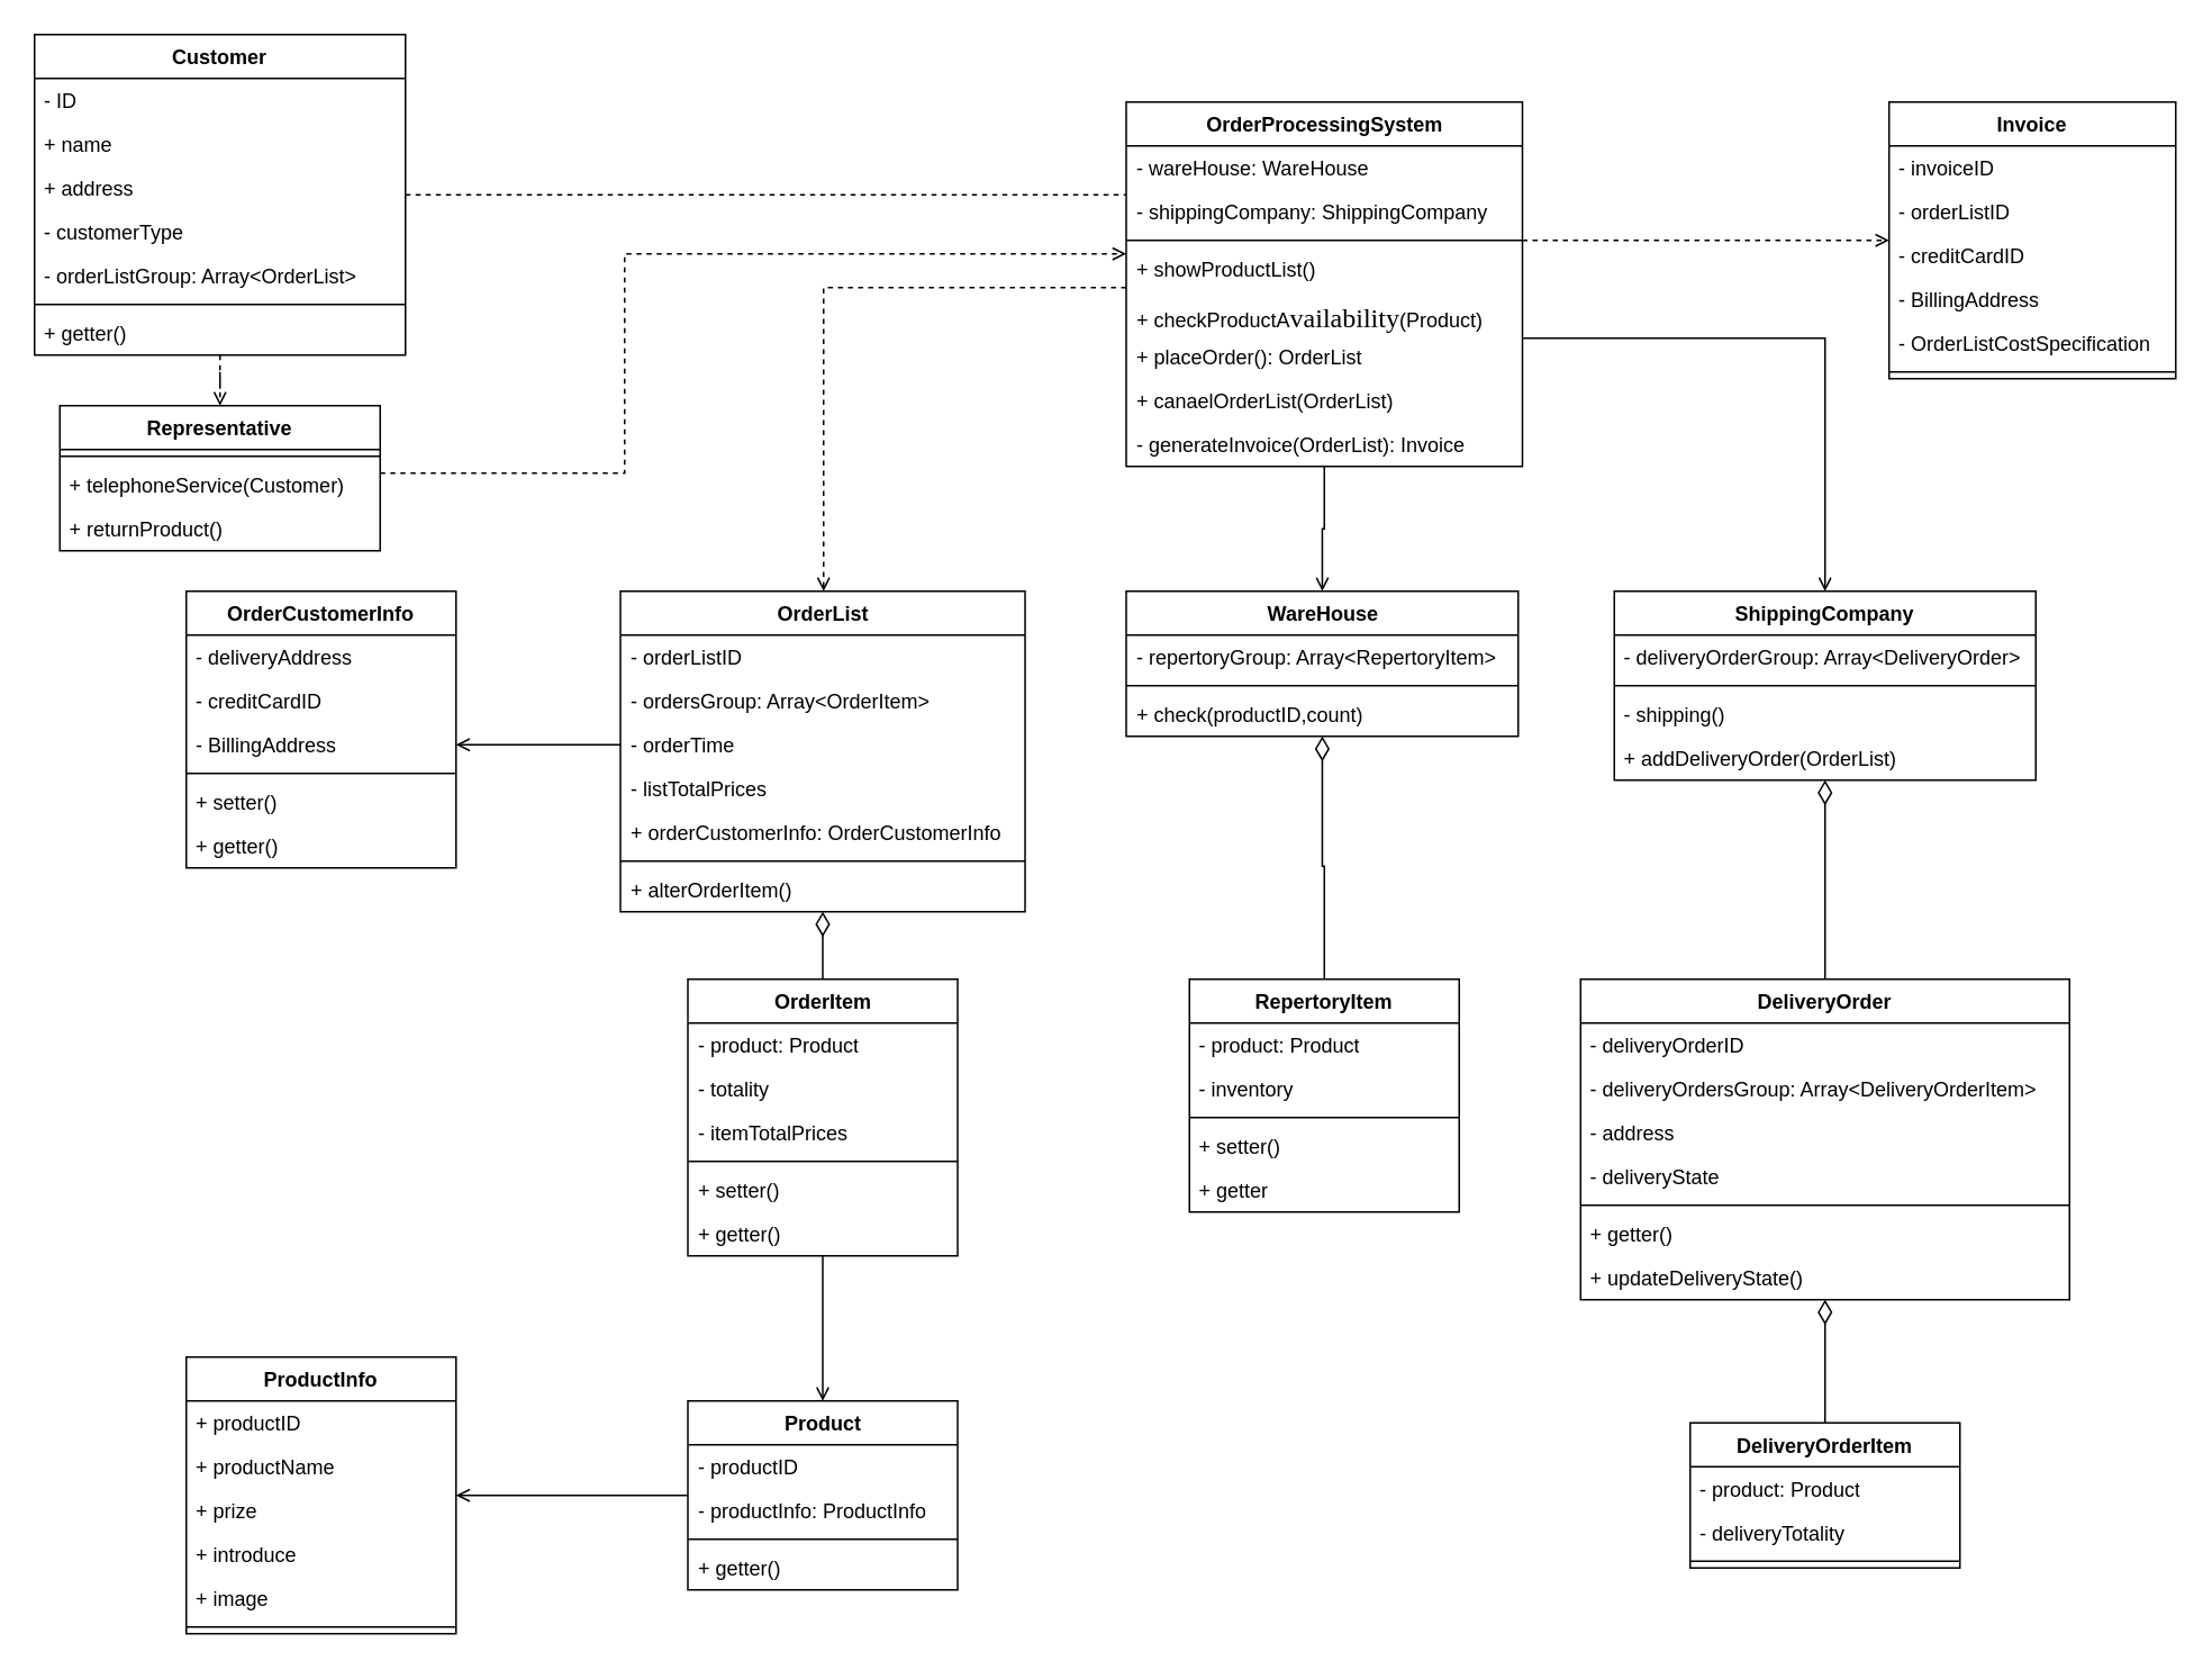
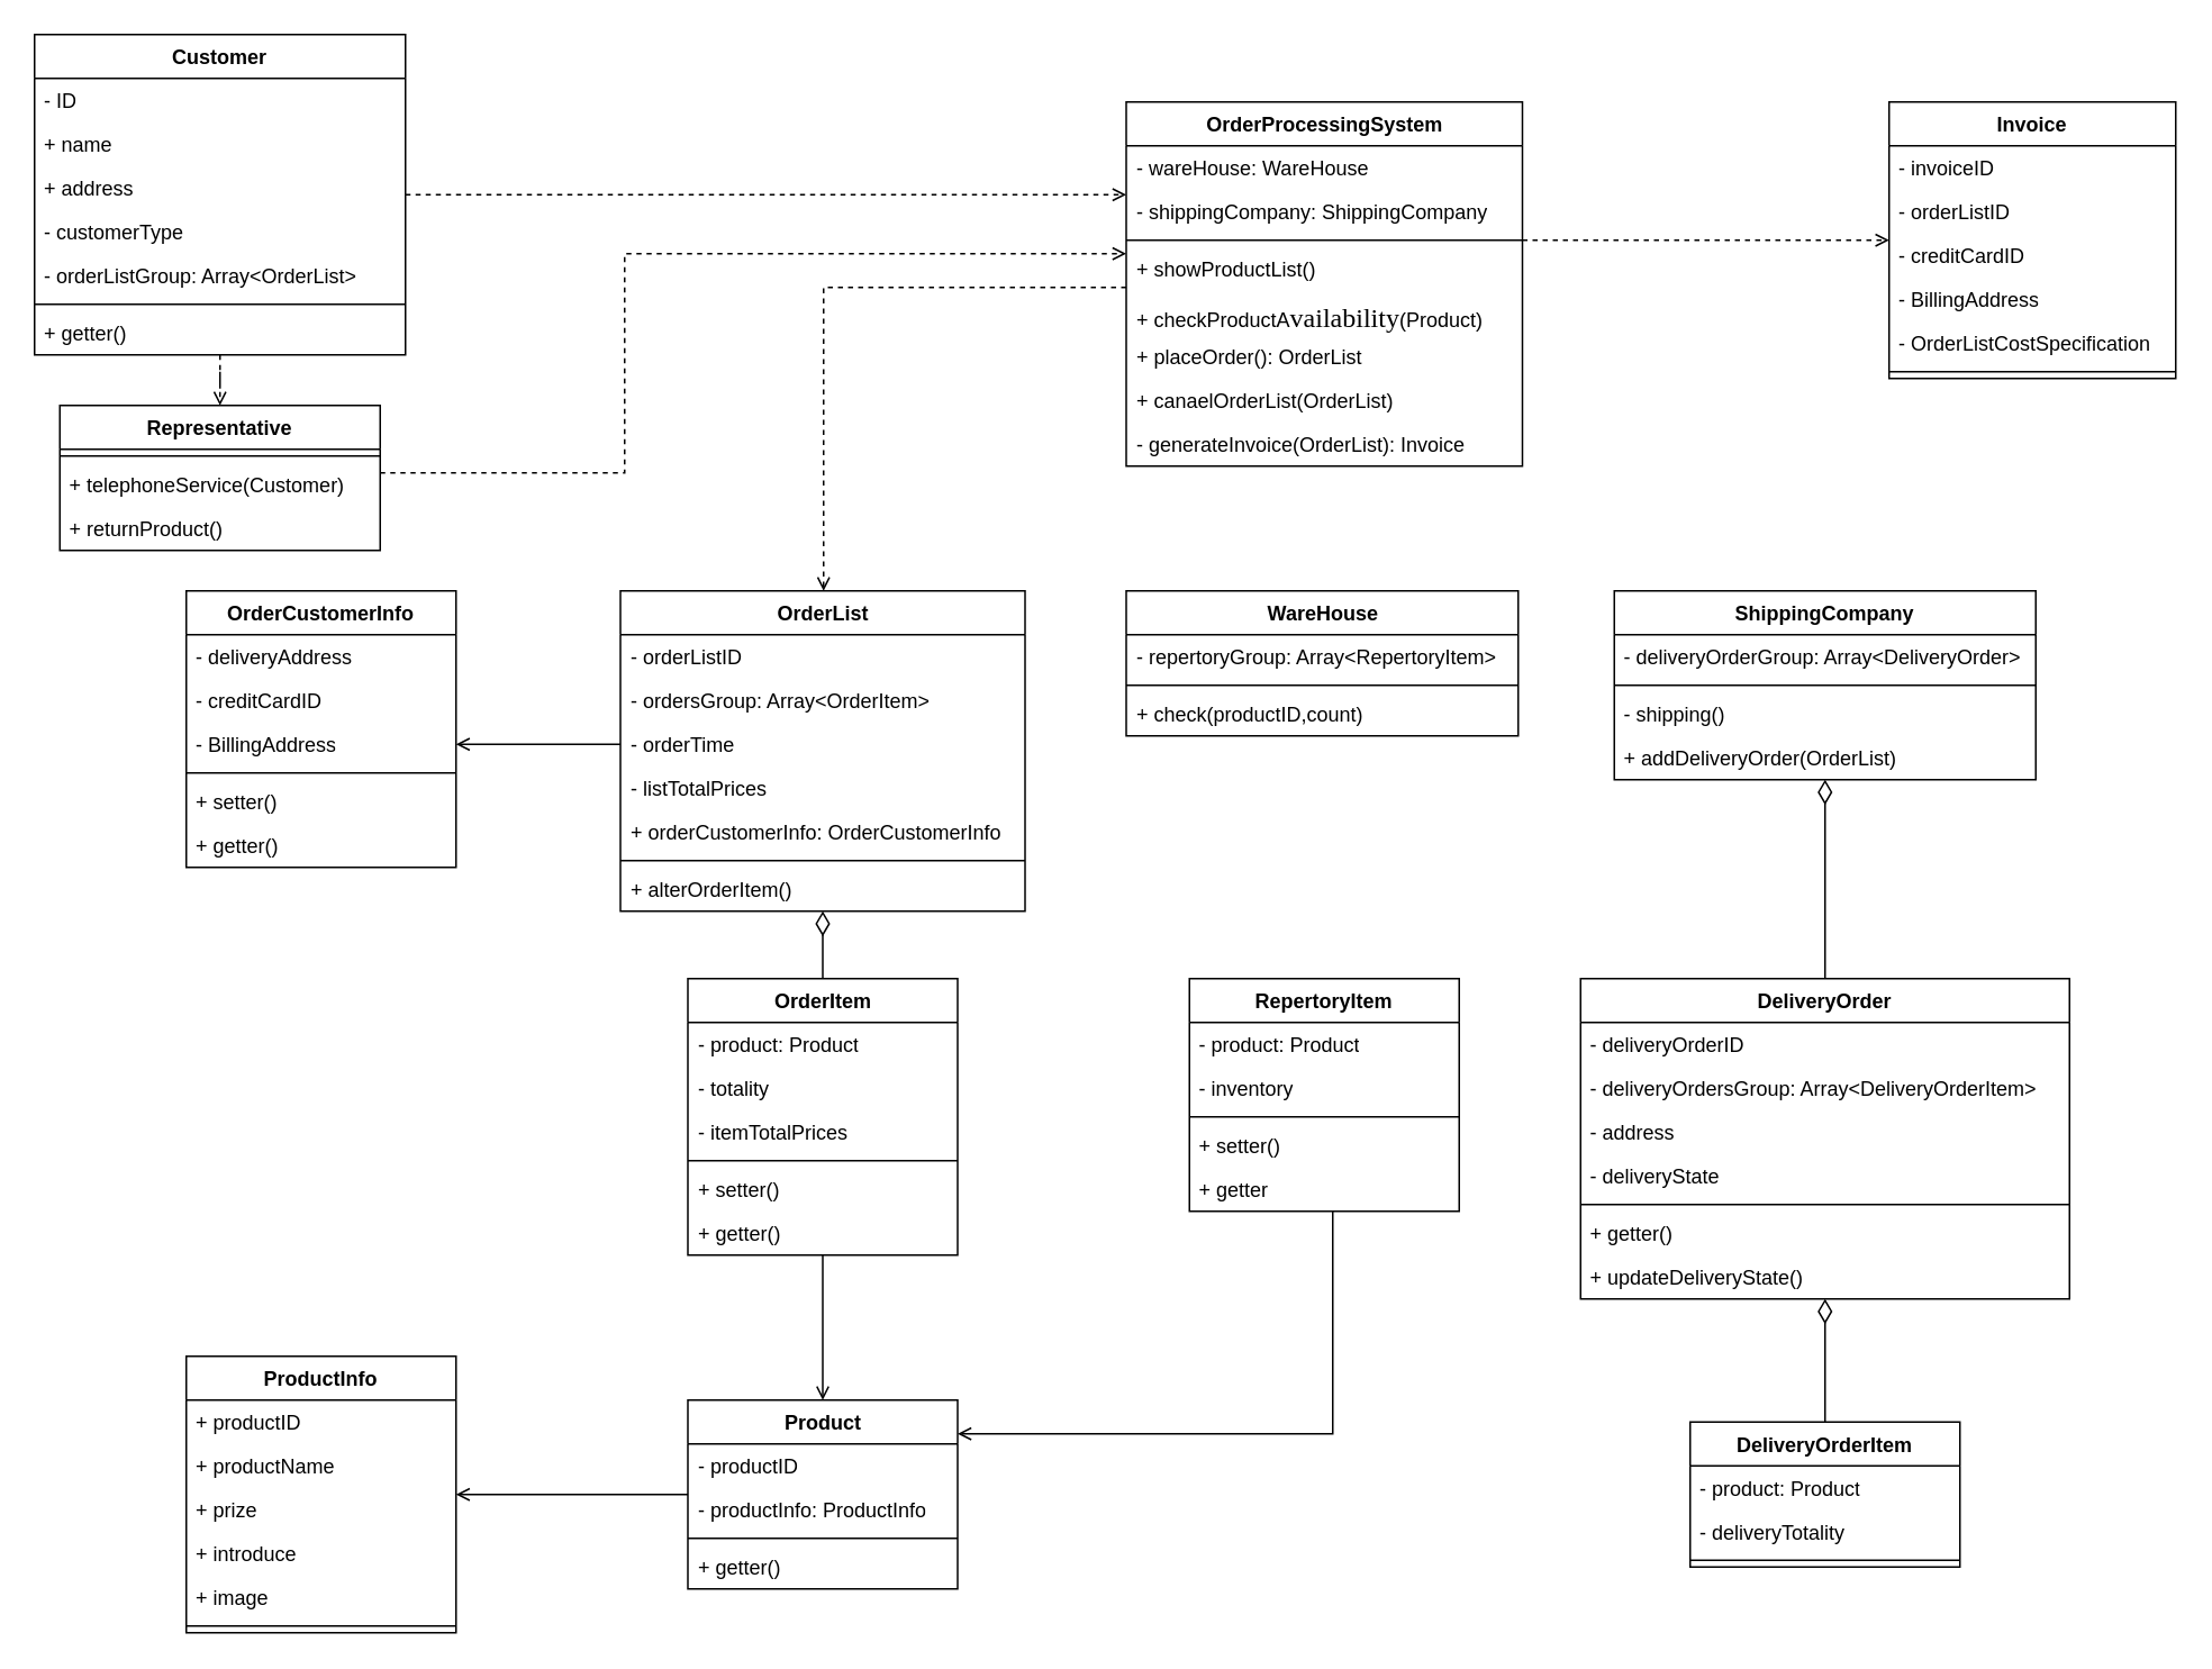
- <mxCell id="3" style="edgeStyle=orthogonalEdgeStyle;rounded=0;orthogonalLoop=1;jettySize=auto;html=1;dashed=1;endArrow=none;endFill=0;" parent="1" source="4" target="97" edge="1"><mxGeometry relative="1" as="geometry"><Array as="points"><mxPoint x="470" y="115" /><mxPoint x="470" y="115" /></Array></mxGeometry></mxCell>
+ <mxCell id="3" style="edgeStyle=orthogonalEdgeStyle;rounded=0;orthogonalLoop=1;jettySize=auto;html=1;dashed=1;endArrow=open;endFill=0;" parent="1" source="4" target="97" edge="1"><mxGeometry relative="1" as="geometry"><Array as="points"><mxPoint x="470" y="115" /><mxPoint x="470" y="115" /></Array></mxGeometry></mxCell>
- <mxCell id="95" style="edgeStyle=orthogonalEdgeStyle;rounded=0;orthogonalLoop=1;jettySize=auto;html=1;endArrow=open;endFill=0;" parent="1" source="97" target="88" edge="1"><mxGeometry relative="1" as="geometry"><Array as="points"><mxPoint x="1082" y="200" /></Array></mxGeometry></mxCell>
- <mxCell id="94" style="edgeStyle=orthogonalEdgeStyle;rounded=0;orthogonalLoop=1;jettySize=auto;html=1;endArrow=open;endFill=0;" parent="1" source="97" target="56" edge="1"><mxGeometry relative="1" as="geometry" /></mxCell>
- <mxCell id="55" style="edgeStyle=orthogonalEdgeStyle;rounded=0;orthogonalLoop=1;jettySize=auto;html=1;endArrow=none;endFill=0;entryX=0.5;entryY=0;entryDx=0;entryDy=0;startArrow=diamondThin;startFill=0;startSize=12;" parent="1" source="56" target="61" edge="1"><mxGeometry relative="1" as="geometry" /></mxCell>
+ <mxCell id="60" style="edgeStyle=orthogonalEdgeStyle;rounded=0;orthogonalLoop=1;jettySize=auto;html=1;endArrow=open;endFill=0;" parent="1" source="61" target="18" edge="1"><mxGeometry relative="1" as="geometry"><Array as="points"><mxPoint x="790" y="850" /></Array></mxGeometry></mxCell>
